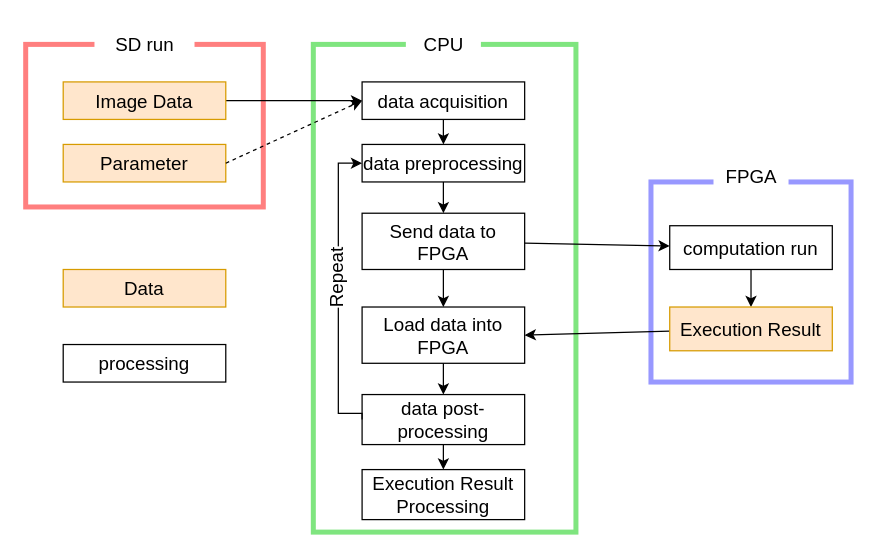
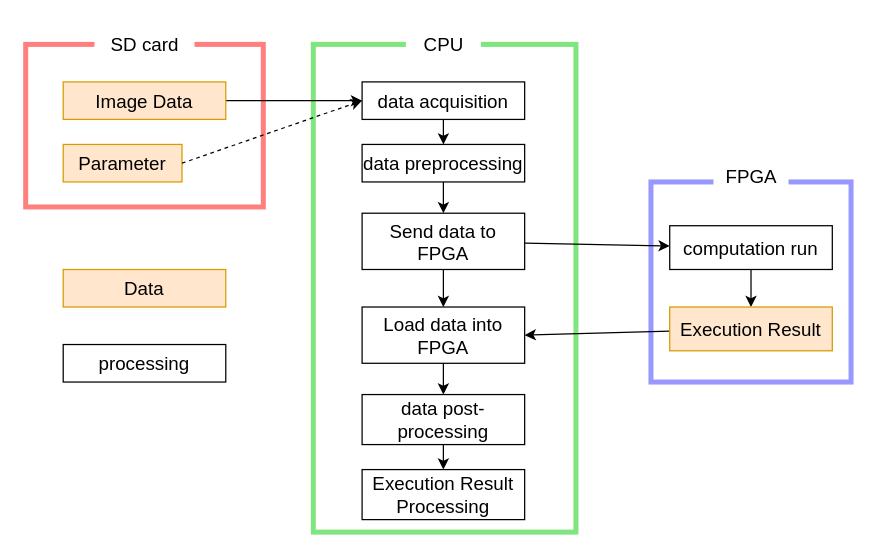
- <mxCell id="5" value="&lt;font style=&quot;font-size: 15px;&quot;&gt;SD run&lt;/font&gt;" style="text;html=1;align=center;verticalAlign=middle;resizable=0;points=[];autosize=1;strokeColor=none;fillColor=default;" parent="1" vertex="1"><mxGeometry x="75" y="20" width="80" height="30" as="geometry" /></mxCell>
+ <mxCell id="5" value="&lt;font style=&quot;font-size: 15px;&quot;&gt;SD card&lt;/font&gt;" style="text;html=1;align=center;verticalAlign=middle;resizable=0;points=[];autosize=1;strokeColor=none;fillColor=default;" parent="1" vertex="1"><mxGeometry x="75" y="20" width="80" height="30" as="geometry" /></mxCell>
- <mxCell id="4" value="&lt;span style=&quot;font-size: 15px;&quot;&gt;P&lt;/span&gt;&lt;span style=&quot;font-size: 15px; background-color: transparent;&quot;&gt;arameter&lt;/span&gt;" style="text;html=1;strokeColor=#d79b00;fillColor=#ffe6cc;align=center;verticalAlign=middle;whiteSpace=wrap;rounded=0;" parent="1" vertex="1"><mxGeometry x="50" y="115" width="130" height="30" as="geometry" /></mxCell>
+ <mxCell id="4" value="&lt;span style=&quot;font-size: 15px;&quot;&gt;P&lt;/span&gt;&lt;span style=&quot;font-size: 15px; background-color: transparent;&quot;&gt;arameter&lt;/span&gt;" style="text;html=1;strokeColor=#d79b00;fillColor=#ffe6cc;align=center;verticalAlign=middle;whiteSpace=wrap;rounded=0;" parent="1" vertex="1"><mxGeometry x="50" y="115" width="95" height="30" as="geometry" /></mxCell>
- <mxCell id="25" style="edgeStyle=orthogonalEdgeStyle;html=1;exitX=0;exitY=0.5;exitDx=0;exitDy=0;entryX=0;entryY=0.5;entryDx=0;entryDy=0;fontSize=15;rounded=0;" parent="1" source="28" target="15" edge="1"><mxGeometry relative="1" as="geometry"><Array as="points"><mxPoint x="270" y="330" /><mxPoint x="270" y="130" /></Array></mxGeometry></mxCell>
- <mxCell id="26" value="Repeat" style="edgeLabel;html=1;align=center;verticalAlign=middle;resizable=0;points=[];fontSize=15;horizontal=0;" parent="25" vertex="1" connectable="0"><mxGeometry x="0.082" y="3" relative="1" as="geometry"><mxPoint as="offset" /></mxGeometry></mxCell>
